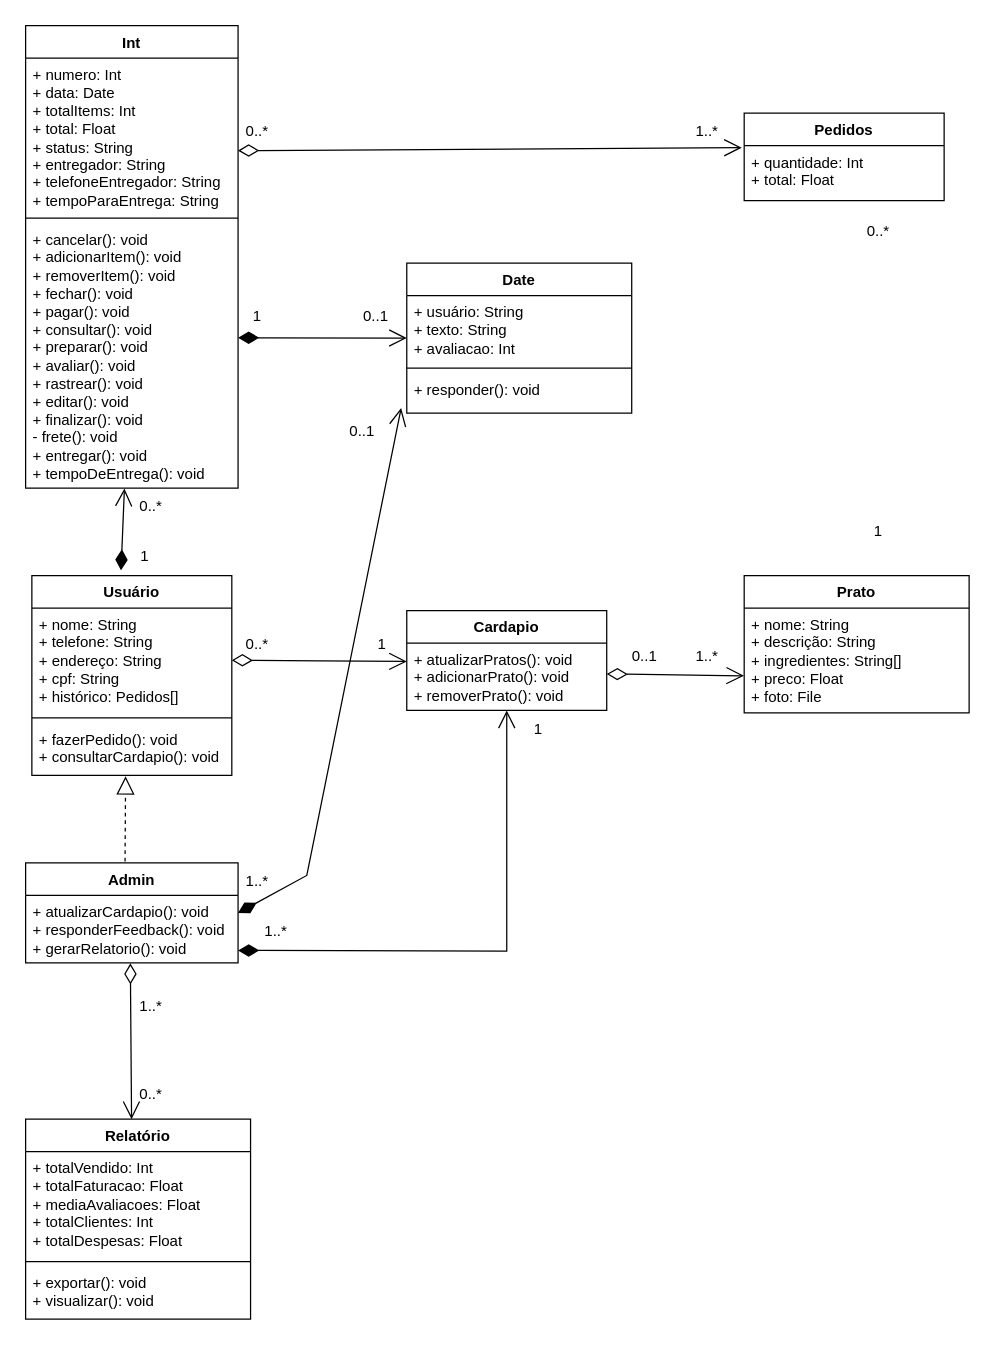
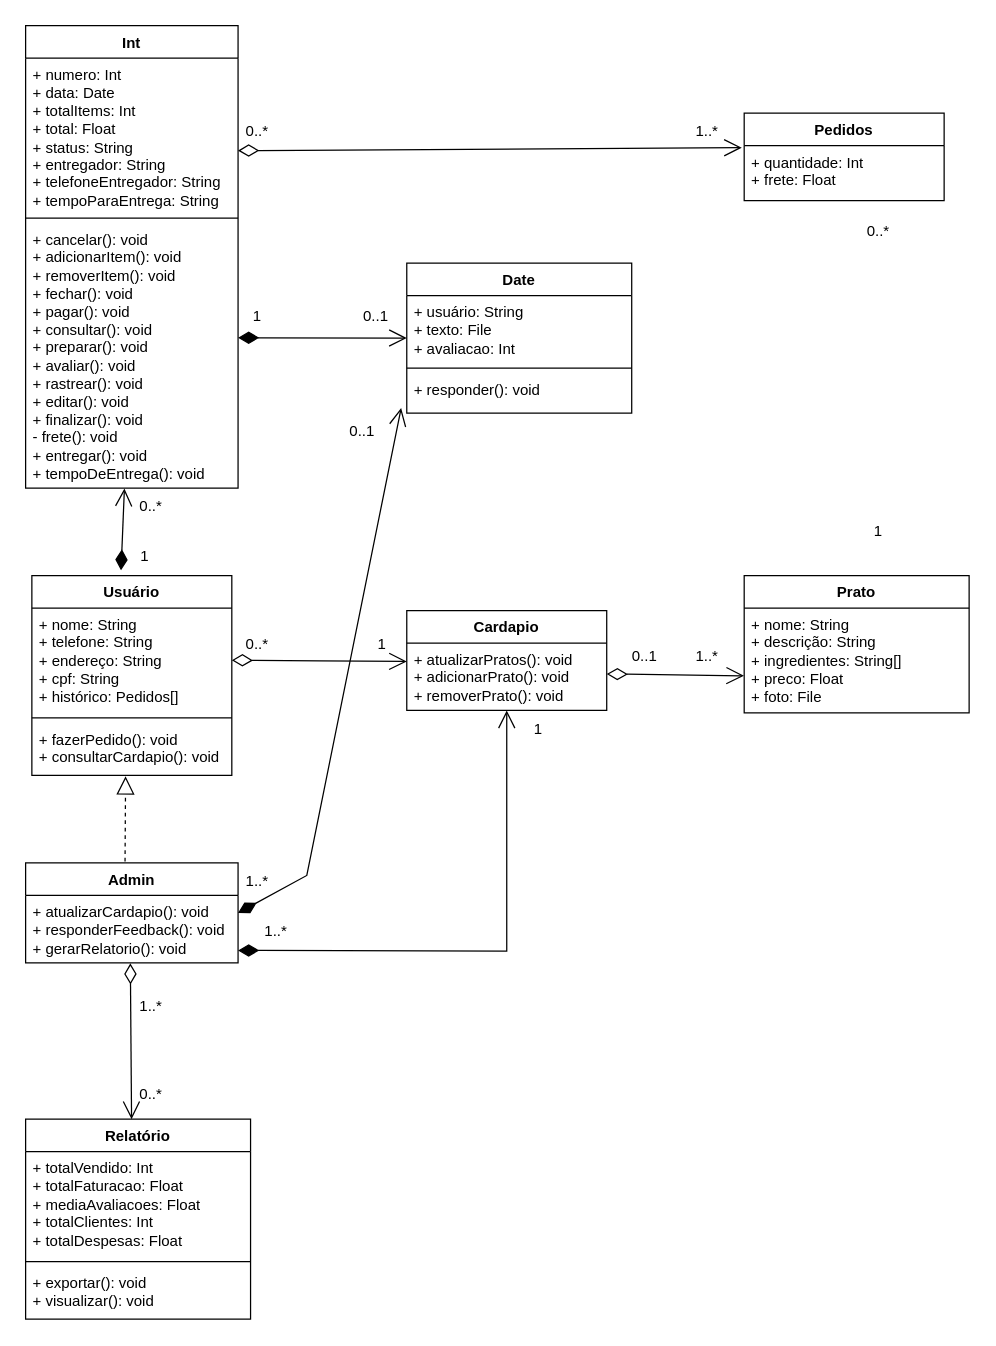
- <mxCell id="11" value="+ quantidade: Int&lt;br style=&quot;border-color: var(--border-color);&quot;&gt;+ total: Float" style="text;strokeColor=none;fillColor=none;align=left;verticalAlign=top;spacingLeft=4;spacingRight=4;overflow=hidden;rotatable=0;points=[[0,0.5],[1,0.5]];portConstraint=eastwest;whiteSpace=wrap;html=1;" parent="10" vertex="1"><mxGeometry y="26" width="160" height="44" as="geometry" /></mxCell>
+ <mxCell id="11" value="+ quantidade: Int&lt;br style=&quot;border-color: var(--border-color);&quot;&gt;+ frete: Float" style="text;strokeColor=none;fillColor=none;align=left;verticalAlign=top;spacingLeft=4;spacingRight=4;overflow=hidden;rotatable=0;points=[[0,0.5],[1,0.5]];portConstraint=eastwest;whiteSpace=wrap;html=1;" parent="10" vertex="1"><mxGeometry y="26" width="160" height="44" as="geometry" /></mxCell>
- <mxCell id="19" value="+ usuário: String&lt;br style=&quot;border-color: var(--border-color);&quot;&gt;+ texto: String&lt;br style=&quot;border-color: var(--border-color);&quot;&gt;+ avaliacao: Int" style="text;strokeColor=none;fillColor=none;align=left;verticalAlign=top;spacingLeft=4;spacingRight=4;overflow=hidden;rotatable=0;points=[[0,0.5],[1,0.5]];portConstraint=eastwest;whiteSpace=wrap;html=1;" parent="18" vertex="1"><mxGeometry y="26" width="180" height="54" as="geometry" /></mxCell>
+ <mxCell id="19" value="+ usuário: String&lt;br style=&quot;border-color: var(--border-color);&quot;&gt;+ texto: File&lt;br style=&quot;border-color: var(--border-color);&quot;&gt;+ avaliacao: Int" style="text;strokeColor=none;fillColor=none;align=left;verticalAlign=top;spacingLeft=4;spacingRight=4;overflow=hidden;rotatable=0;points=[[0,0.5],[1,0.5]];portConstraint=eastwest;whiteSpace=wrap;html=1;" parent="18" vertex="1"><mxGeometry y="26" width="180" height="54" as="geometry" /></mxCell>
